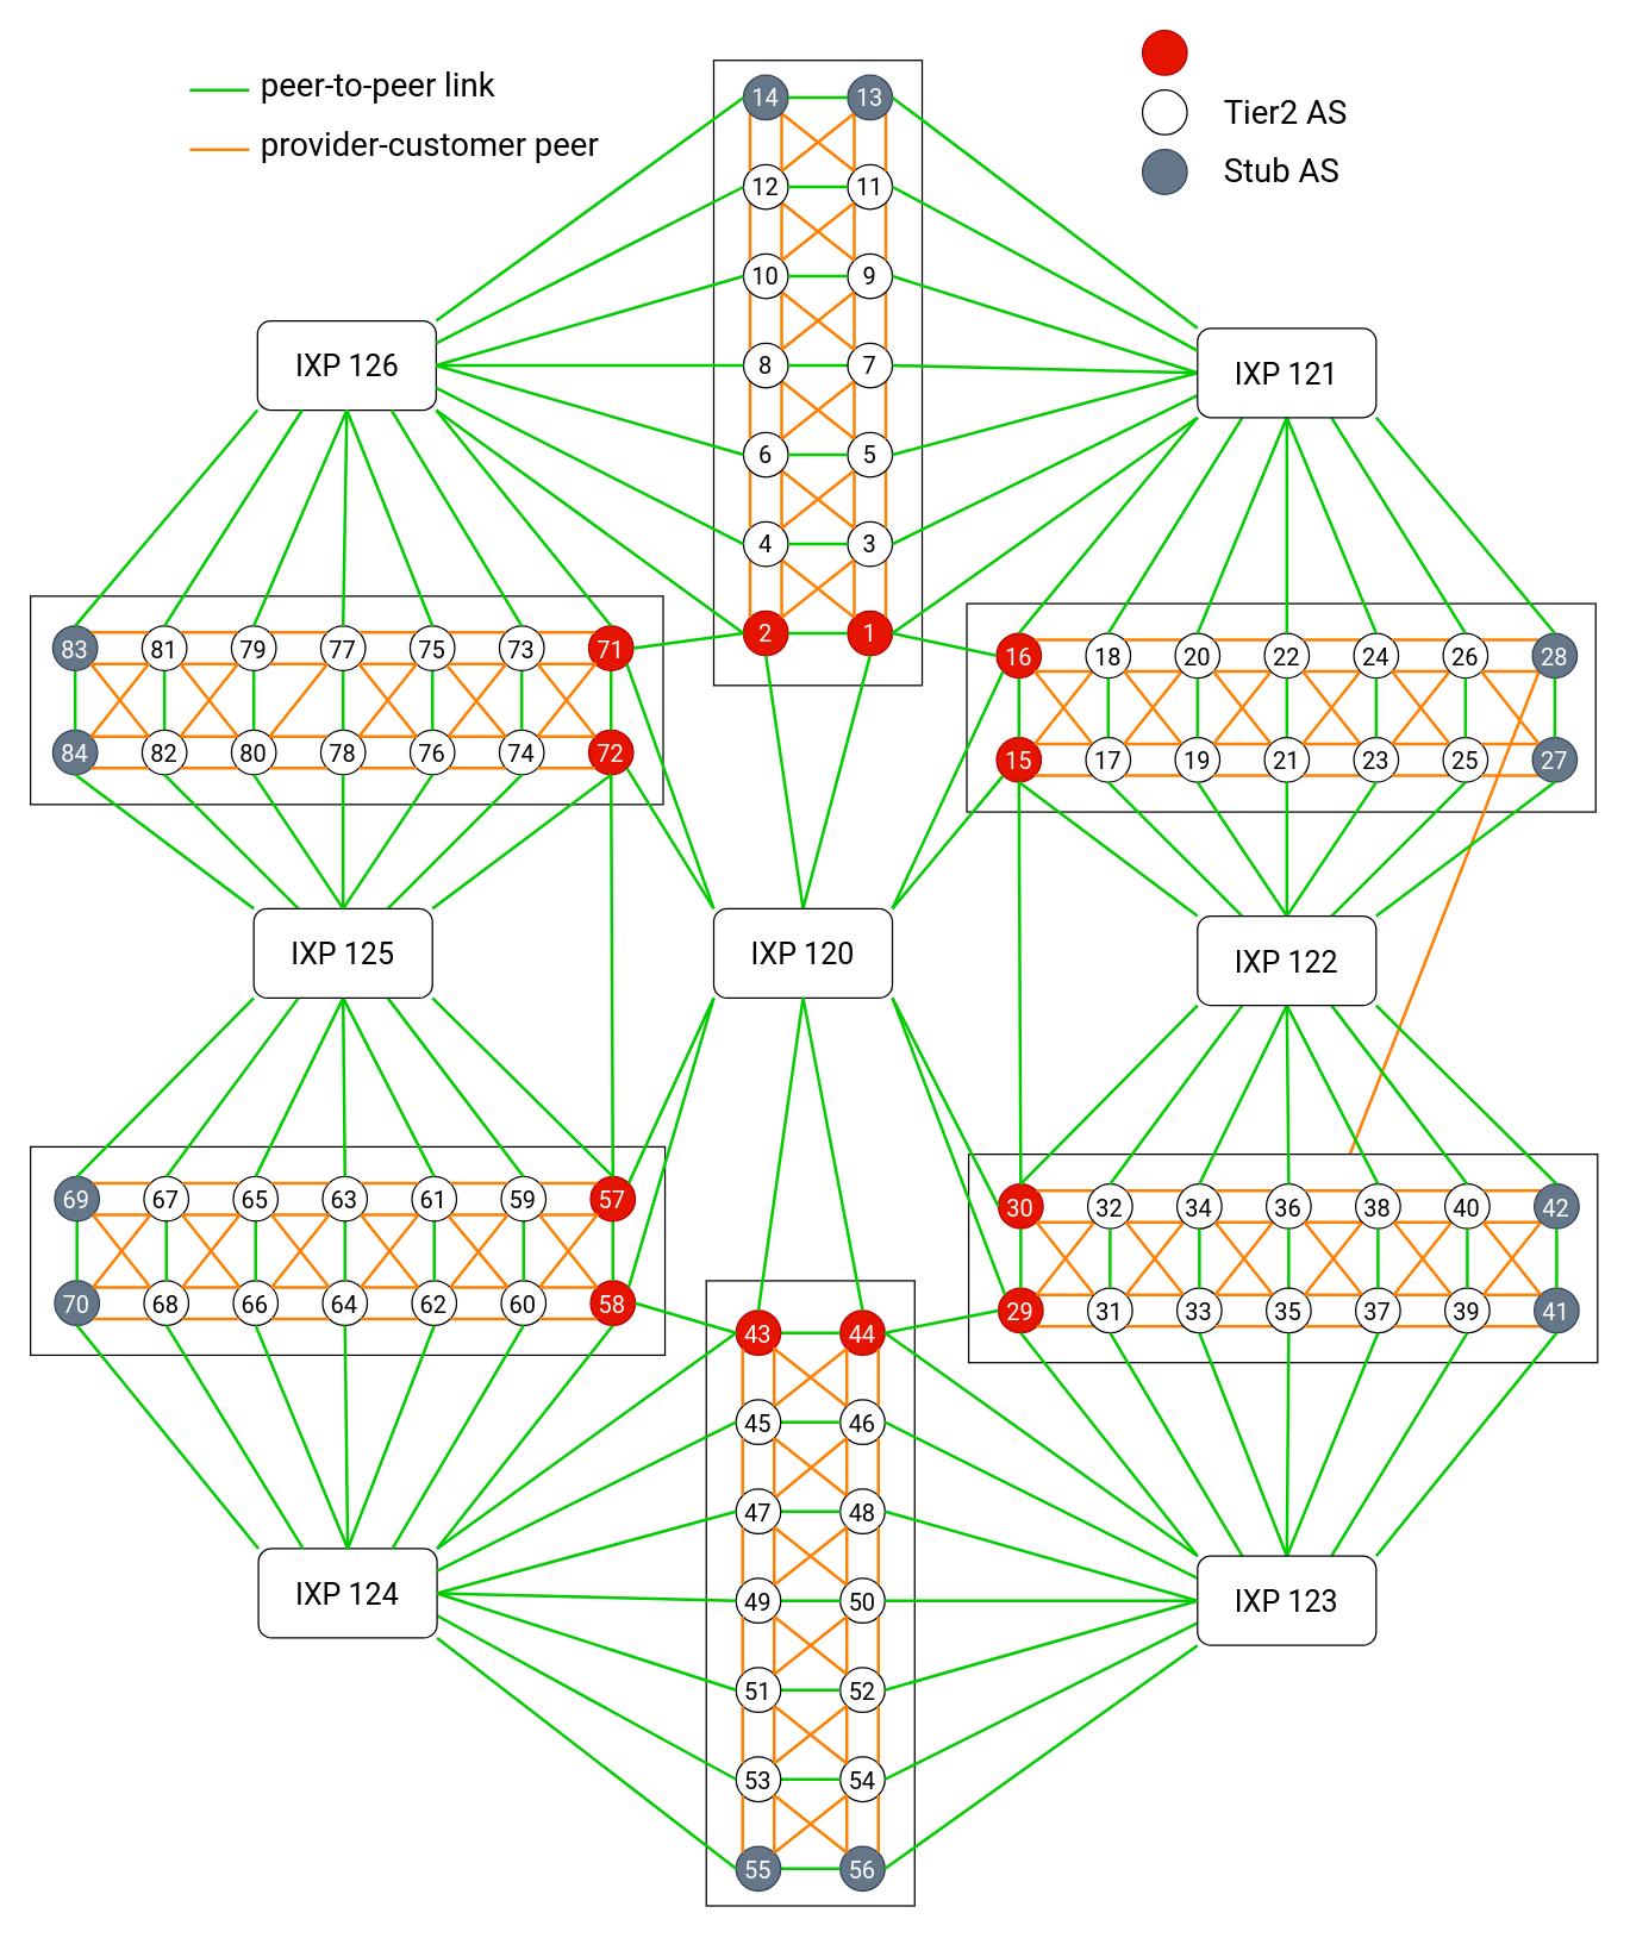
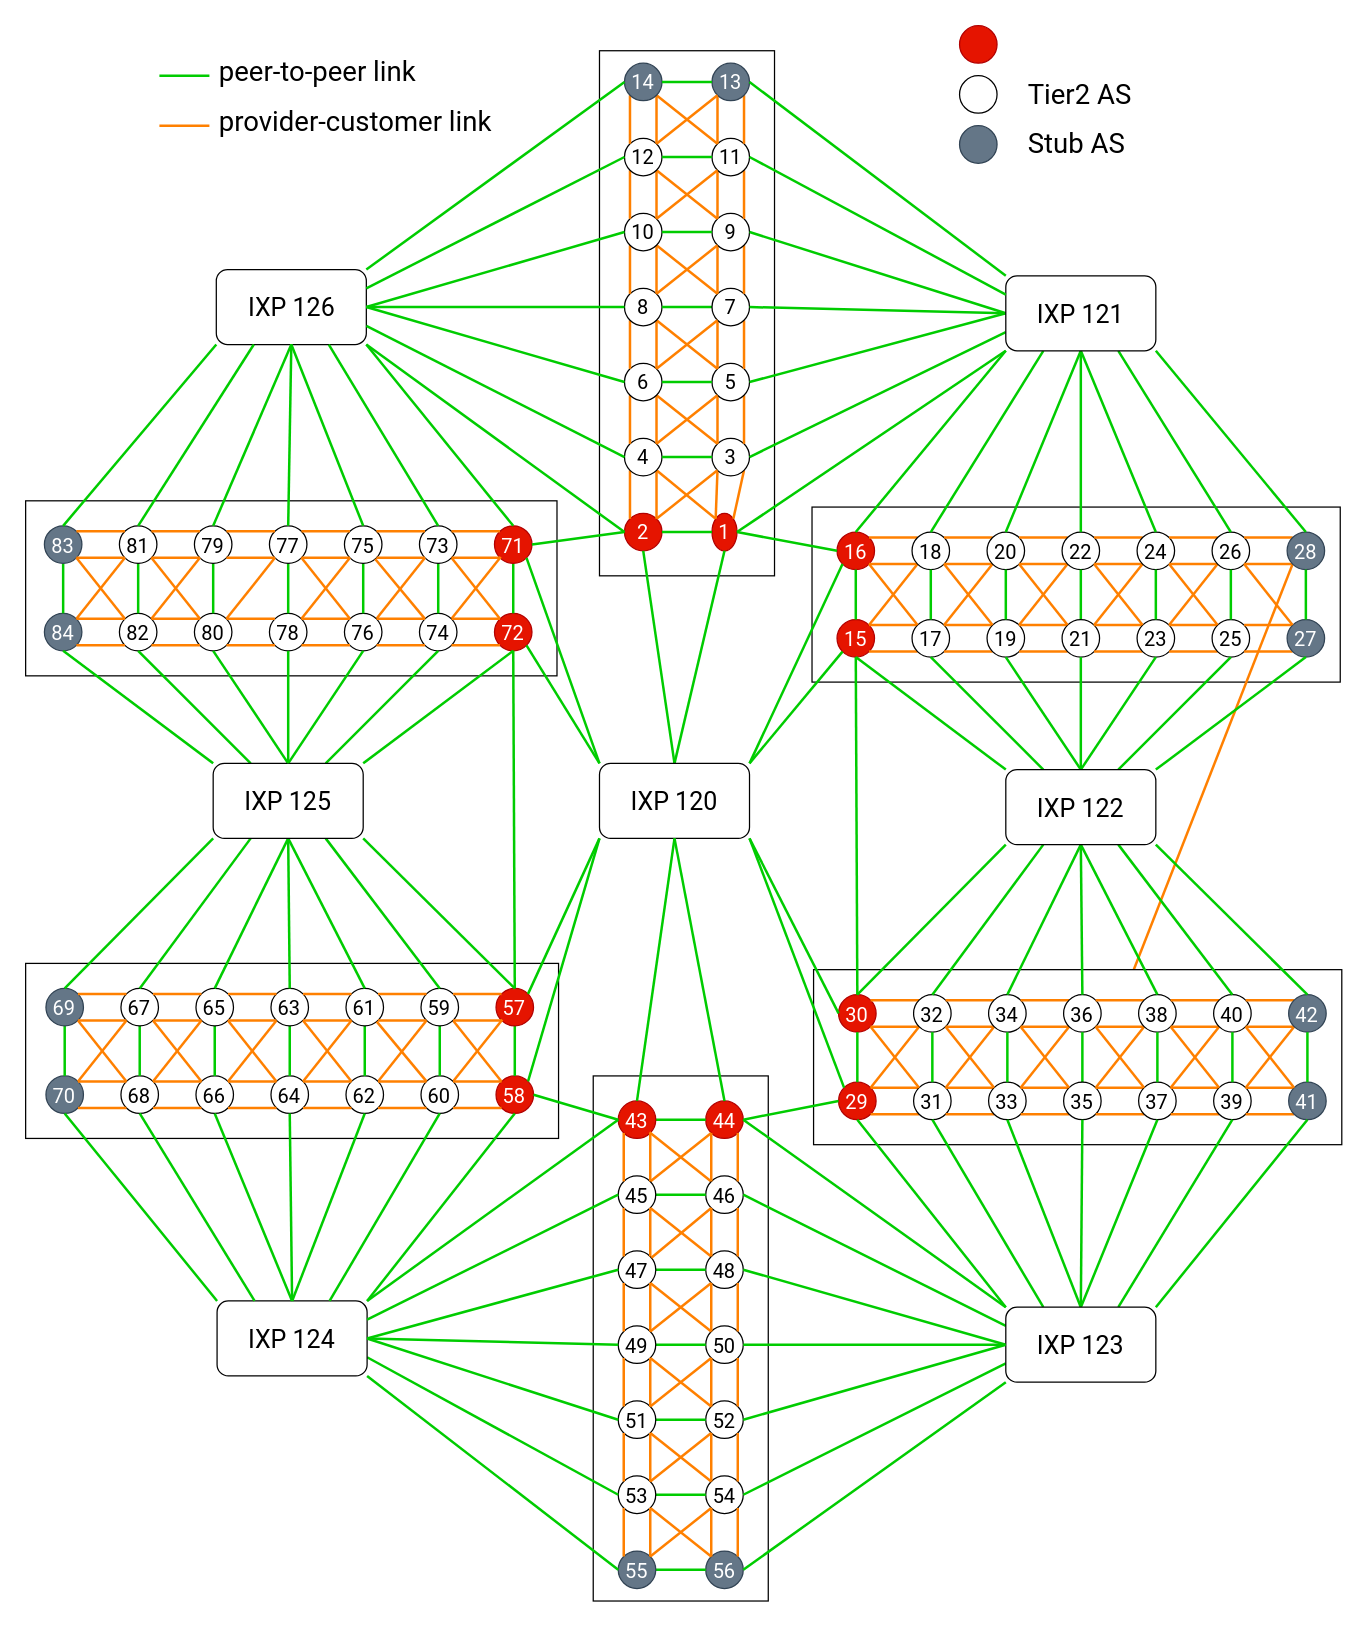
- <mxCell id="472" value="provider-customer peer" style="text;html=1;strokeColor=none;fillColor=none;align=left;verticalAlign=middle;whiteSpace=wrap;rounded=0;fontFamily=Roboto;fontSize=22;" parent="1" vertex="1"><mxGeometry x="173.13" y="85" width="234.49" height="25" as="geometry" /></mxCell>
+ <mxCell id="472" value="provider-customer link" style="text;html=1;strokeColor=none;fillColor=none;align=left;verticalAlign=middle;whiteSpace=wrap;rounded=0;fontFamily=Roboto;fontSize=22;" parent="1" vertex="1"><mxGeometry x="173.13" y="85" width="234.49" height="25" as="geometry" /></mxCell>
- <mxCell id="5" value="1" style="ellipse;whiteSpace=wrap;html=1;aspect=fixed;fillColor=#e51400;strokeColor=#B20000;fontColor=#ffffff;fontSize=16;fontFamily=Roboto;" parent="2" vertex="1"><mxGeometry x="90" y="370" width="30" height="30" as="geometry" /></mxCell>
+ <mxCell id="5" value="1" style="ellipse;whiteSpace=wrap;html=1;aspect=fixed;fillColor=#e51400;strokeColor=#B20000;fontColor=#ffffff;fontSize=16;fontFamily=Roboto;" parent="2" vertex="1"><mxGeometry x="90" y="370" width="20" height="30" as="geometry" /></mxCell>
